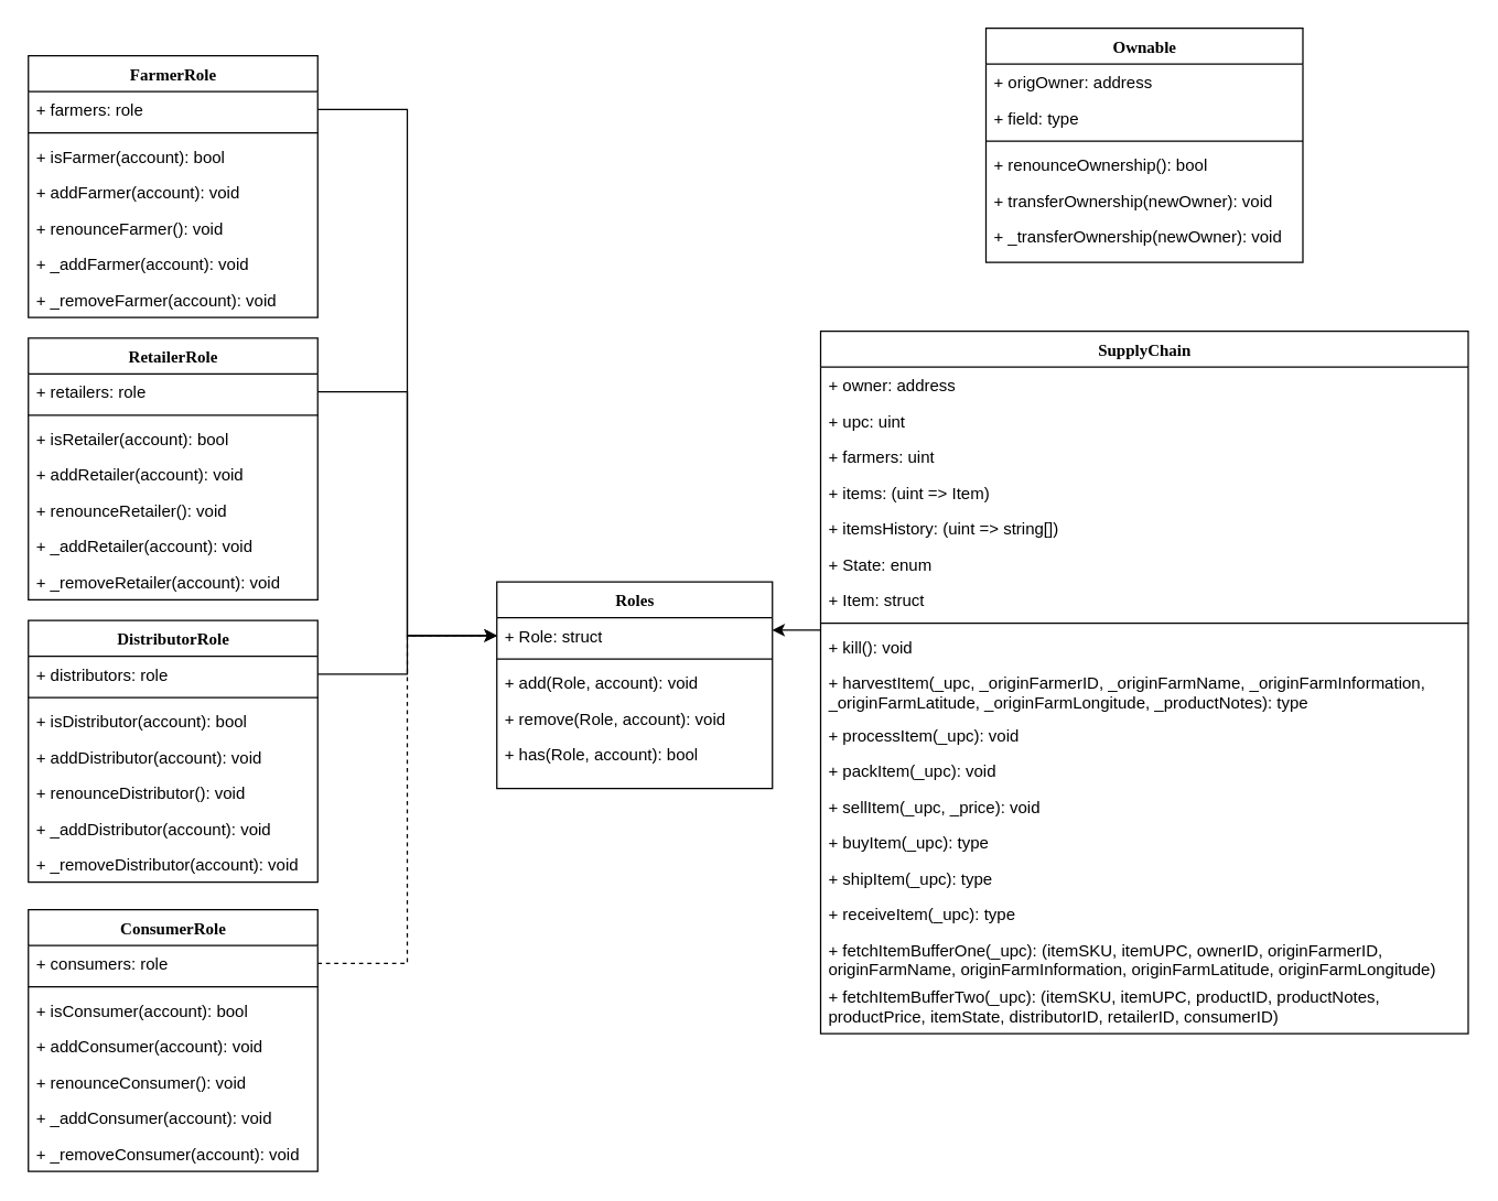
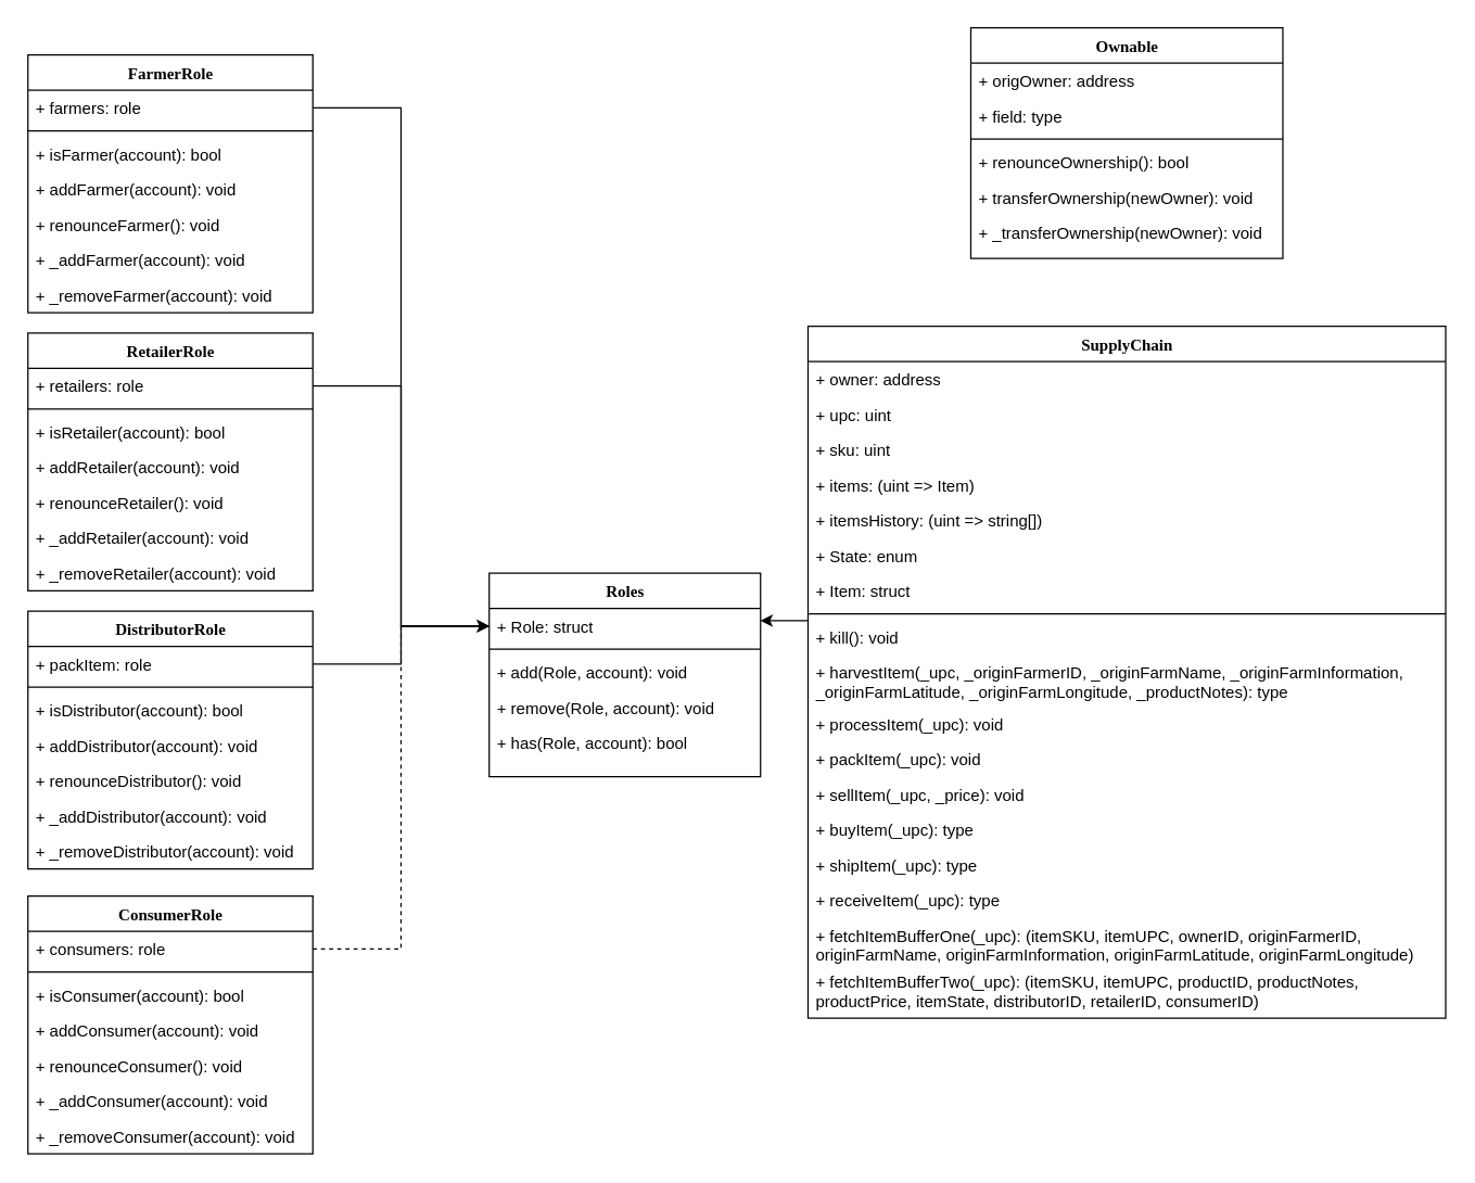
- <mxCell id="12" value="+ farmers: uint" style="text;html=1;strokeColor=none;fillColor=none;align=left;verticalAlign=top;spacingLeft=4;spacingRight=4;whiteSpace=wrap;overflow=hidden;rotatable=0;points=[[0,0.5],[1,0.5]];portConstraint=eastwest;" parent="9" vertex="1"><mxGeometry y="78" width="470" height="26" as="geometry" /></mxCell>
+ <mxCell id="12" value="+ sku: uint" style="text;html=1;strokeColor=none;fillColor=none;align=left;verticalAlign=top;spacingLeft=4;spacingRight=4;whiteSpace=wrap;overflow=hidden;rotatable=0;points=[[0,0.5],[1,0.5]];portConstraint=eastwest;" parent="9" vertex="1"><mxGeometry y="78" width="470" height="26" as="geometry" /></mxCell>
- <mxCell id="52" value="+ distributors: role" style="text;html=1;strokeColor=none;fillColor=none;align=left;verticalAlign=top;spacingLeft=4;spacingRight=4;whiteSpace=wrap;overflow=hidden;rotatable=0;points=[[0,0.5],[1,0.5]];portConstraint=eastwest;" vertex="1" parent="51"><mxGeometry y="26" width="210" height="26" as="geometry" /></mxCell>
+ <mxCell id="52" value="+ packItem: role" style="text;html=1;strokeColor=none;fillColor=none;align=left;verticalAlign=top;spacingLeft=4;spacingRight=4;whiteSpace=wrap;overflow=hidden;rotatable=0;points=[[0,0.5],[1,0.5]];portConstraint=eastwest;" vertex="1" parent="51"><mxGeometry y="26" width="210" height="26" as="geometry" /></mxCell>
